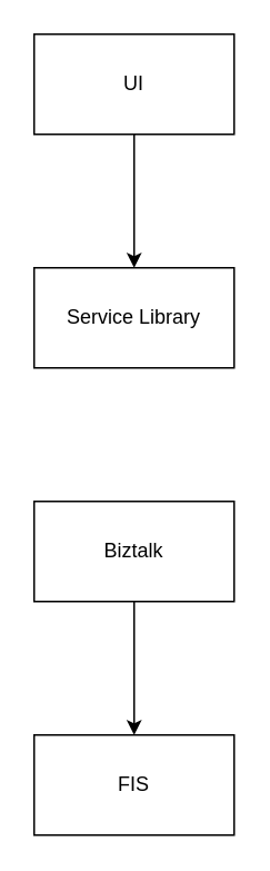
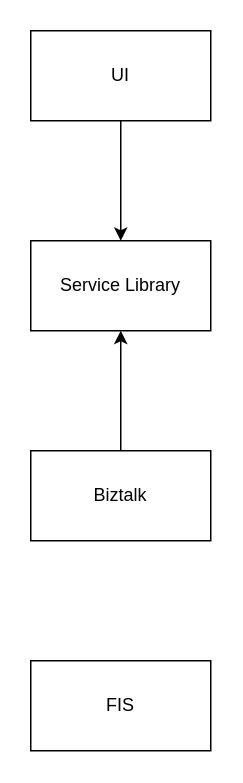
- <mxCell id="5" value="" style="edgeStyle=orthogonalEdgeStyle;rounded=0;orthogonalLoop=1;jettySize=auto;html=1;" edge="1" parent="1" source="6" target="7"><mxGeometry relative="1" as="geometry" /></mxCell>
+ <mxCell id="5" value="" style="edgeStyle=orthogonalEdgeStyle;rounded=0;orthogonalLoop=1;jettySize=auto;html=1;" edge="1" parent="1" source="6" target="4"><mxGeometry relative="1" as="geometry" /></mxCell>
